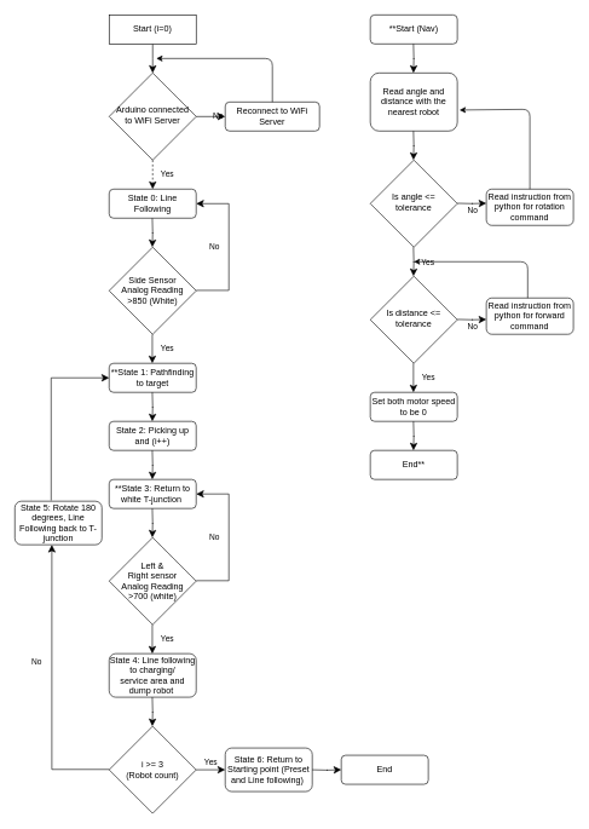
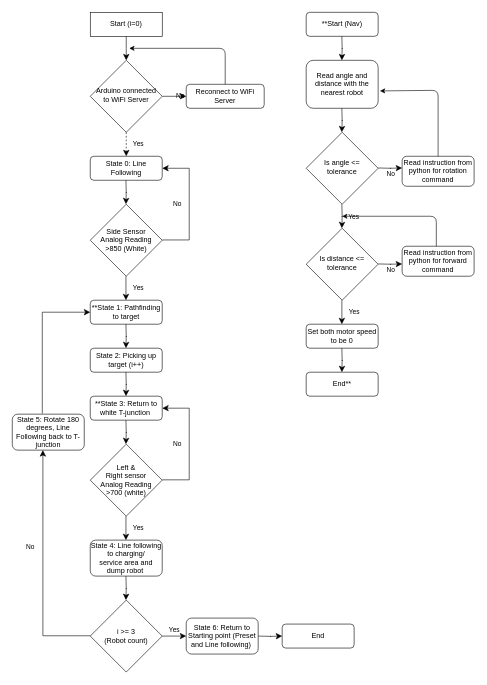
- <mxCell id="16" value="State 2: Picking up and (i++)" style="rounded=1;whiteSpace=wrap;html=1;" vertex="1" parent="1"><mxGeometry x="150" y="580" width="120" height="40" as="geometry" /></mxCell>
+ <mxCell id="16" value="State 2: Picking up target (i++)" style="rounded=1;whiteSpace=wrap;html=1;" vertex="1" parent="1"><mxGeometry x="150" y="580" width="120" height="40" as="geometry" /></mxCell>
